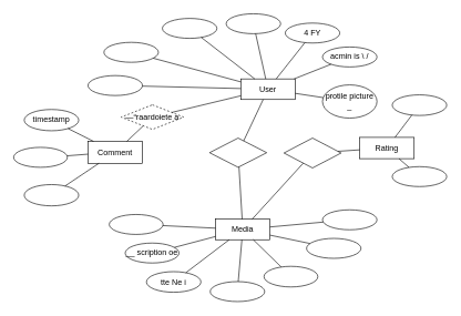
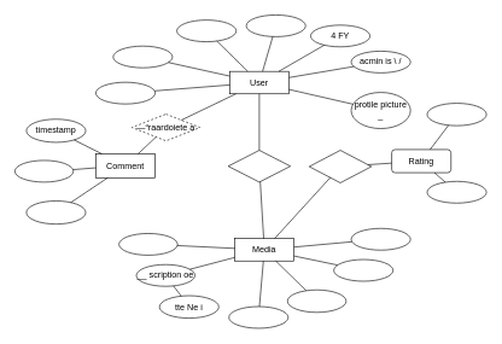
- <mxCell id="22" value="User " style="rounded=0;whiteSpace=wrap;html=1;" vertex="1" parent="1"><mxGeometry x="362" y="118" width="82" height="31" as="geometry" /></mxCell>
+ <mxCell id="22" value="User " style="rounded=0;whiteSpace=wrap;html=1;" vertex="1" parent="1"><mxGeometry x="317" y="98" width="82" height="31" as="geometry" /></mxCell>
- <mxCell id="16" value="Rating " style="rounded=0;whiteSpace=wrap;html=1;" vertex="1" parent="1"><mxGeometry x="541" y="206" width="82" height="32" as="geometry" /></mxCell>
+ <mxCell id="16" value="Rating " style="whiteSpace=wrap;html=1;rounded=1;" vertex="1" parent="1"><mxGeometry x="541" y="206" width="82" height="32" as="geometry" /></mxCell>
- <mxCell id="30" value="" style="endArrow=none;html=1;rounded=0;" edge="1" parent="1" source="3" target="7"><mxGeometry width="50" height="50" relative="1" as="geometry"><mxPoint x="293" y="407" as="sourcePoint" /><mxPoint x="337" y="367" as="targetPoint" /></mxGeometry></mxCell>
+ <mxCell id="30" value="" style="endArrow=none;html=1;rounded=0;" edge="1" parent="1" source="3" target="5"><mxGeometry width="50" height="50" relative="1" as="geometry"><mxPoint x="293" y="407" as="sourcePoint" /><mxPoint x="337" y="367" as="targetPoint" /></mxGeometry></mxCell>
